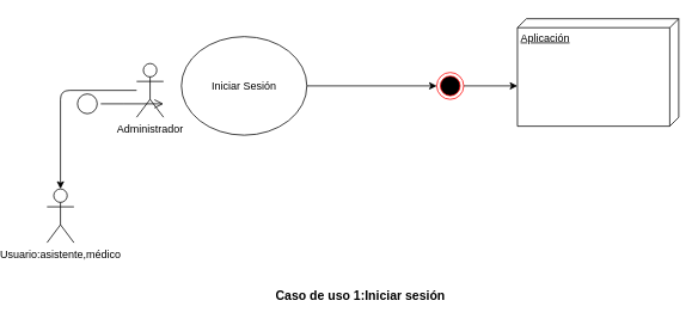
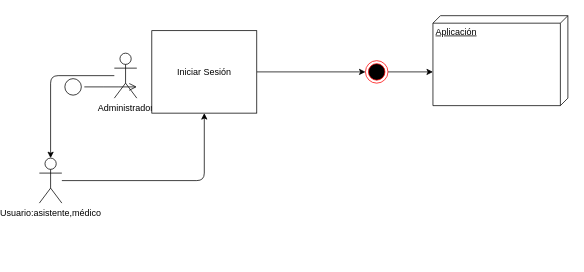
- <mxCell id="7" value="Iniciar Sesión" style="ellipse;whiteSpace=wrap;html=1;" vertex="1" parent="1"><mxGeometry x="170" y="40" width="140" height="110" as="geometry" /></mxCell>
+ <mxCell id="7" value="Iniciar Sesión" style="whiteSpace=wrap;html=1;rounded=0;" vertex="1" parent="1"><mxGeometry x="170" y="40" width="140" height="110" as="geometry" /></mxCell>
+ <mxCell id="8" style="edgeStyle=orthogonalEdgeStyle;curved=0;rounded=1;sketch=0;orthogonalLoop=1;jettySize=auto;html=1;entryX=0.5;entryY=1;entryDx=0;entryDy=0;" edge="1" parent="1" source="9" target="7"><mxGeometry relative="1" as="geometry" /></mxCell>
- <mxCell id="11" value="&lt;b&gt;&lt;font style=&quot;font-size: 14px&quot;&gt;Caso de uso 1:Iniciar sesión&lt;/font&gt;&lt;/b&gt;" style="text;html=1;strokeColor=none;fillColor=none;align=center;verticalAlign=middle;whiteSpace=wrap;rounded=0;sketch=0;" vertex="1" parent="1"><mxGeometry x="80" y="320" width="580" height="20" as="geometry" /></mxCell>
